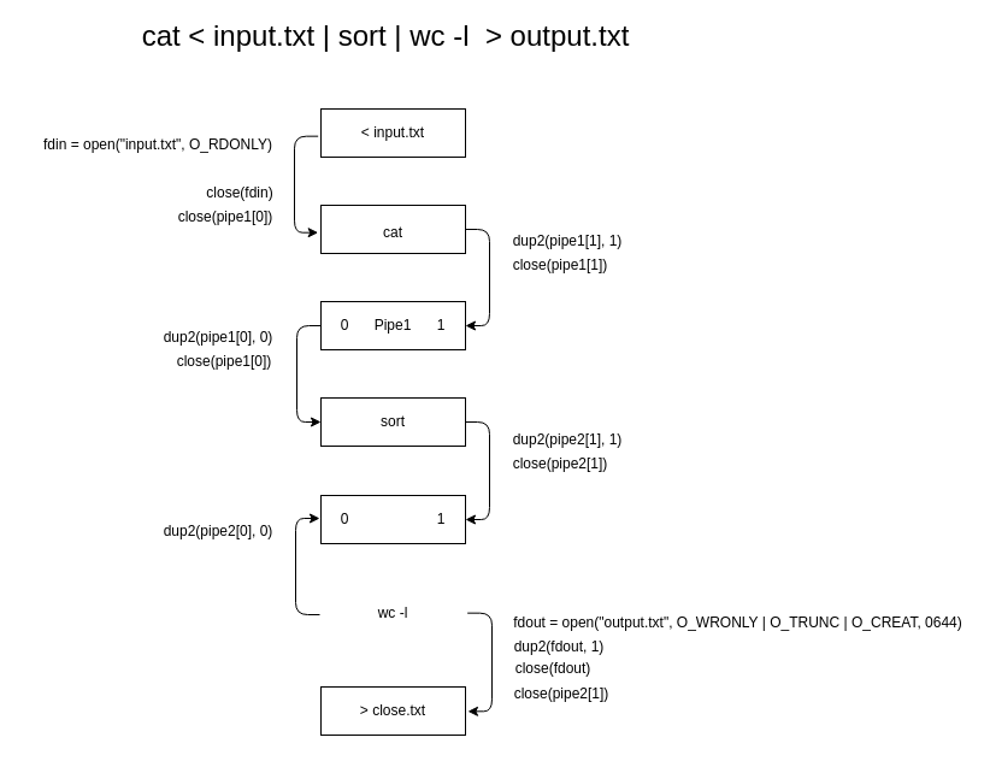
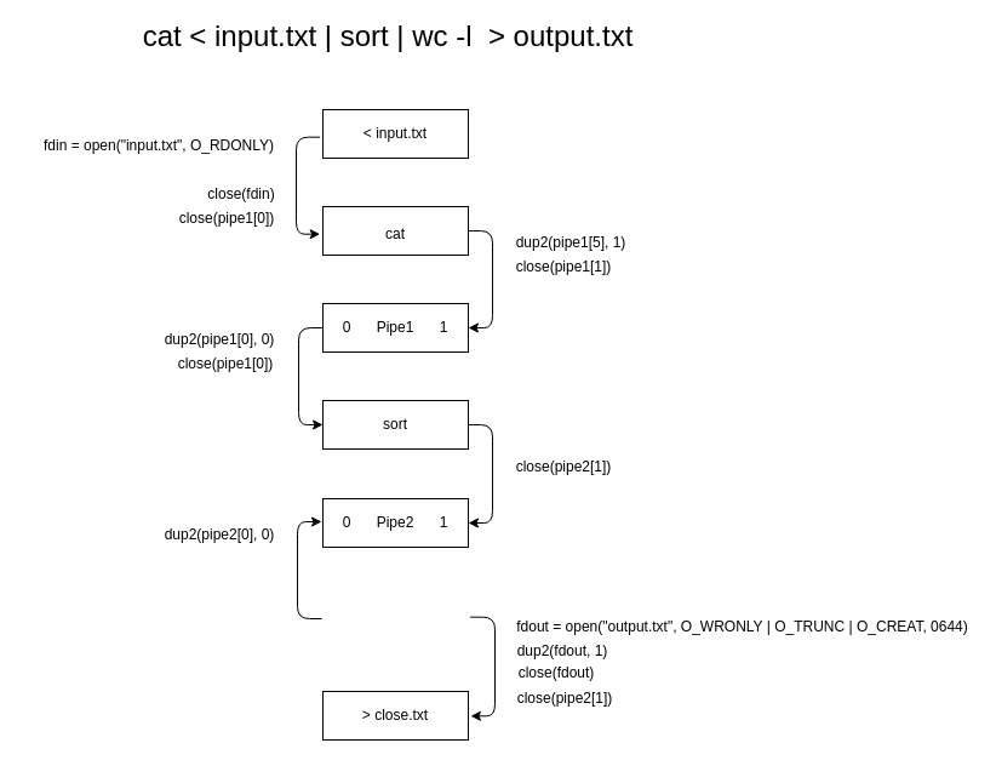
- <mxCell id="17" value="dup2(pipe1[1], 1)" style="text;html=1;strokeColor=none;fillColor=none;align=center;verticalAlign=middle;whiteSpace=wrap;rounded=0;" vertex="1" parent="1"><mxGeometry x="416" y="190" width="110" height="20" as="geometry" /></mxCell>
+ <mxCell id="17" value="dup2(pipe1[5], 1)" style="text;html=1;strokeColor=none;fillColor=none;align=center;verticalAlign=middle;whiteSpace=wrap;rounded=0;" vertex="1" parent="1"><mxGeometry x="416" y="190" width="110" height="20" as="geometry" /></mxCell>
- <mxCell id="26" value="dup2(pipe2[1], 1)" style="text;html=1;strokeColor=none;fillColor=none;align=center;verticalAlign=middle;whiteSpace=wrap;rounded=0;" vertex="1" parent="1"><mxGeometry x="416" y="355" width="110" height="20" as="geometry" /></mxCell>
+ <mxCell id="14" value="Pipe2" style="text;html=1;strokeColor=none;fillColor=none;align=center;verticalAlign=middle;whiteSpace=wrap;rounded=0;" vertex="1" parent="1"><mxGeometry x="306" y="421" width="40" height="20" as="geometry" /></mxCell>
- <mxCell id="21" value="wc -l" style="text;html=1;strokeColor=none;fillColor=none;align=center;verticalAlign=middle;whiteSpace=wrap;rounded=0;" vertex="1" parent="1"><mxGeometry x="306" y="499" width="40" height="20" as="geometry" /></mxCell>
